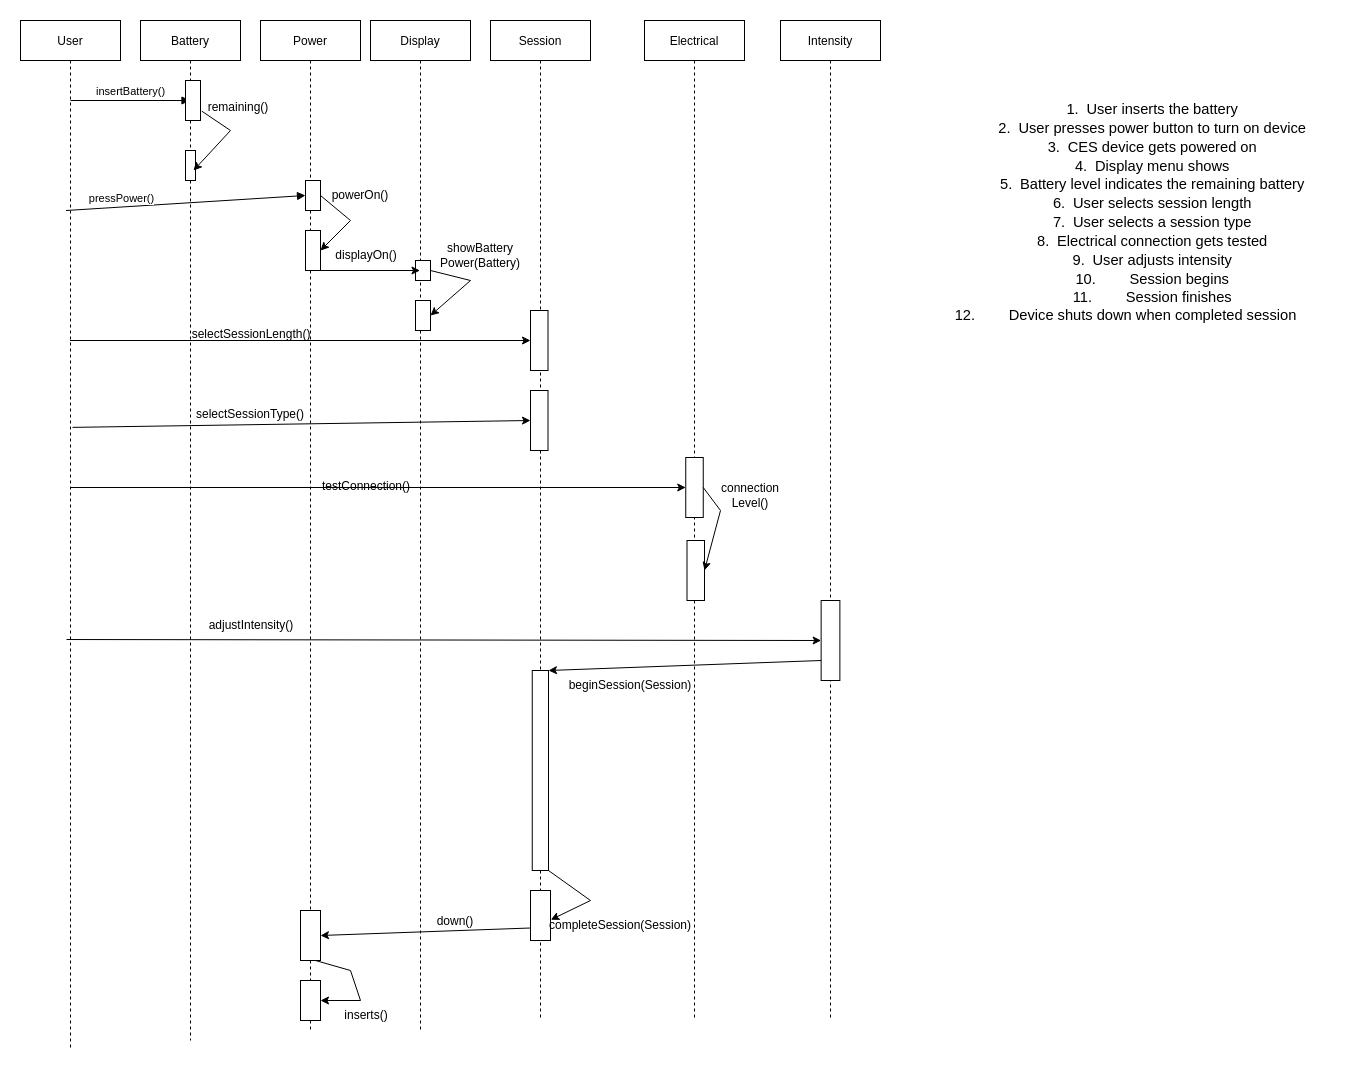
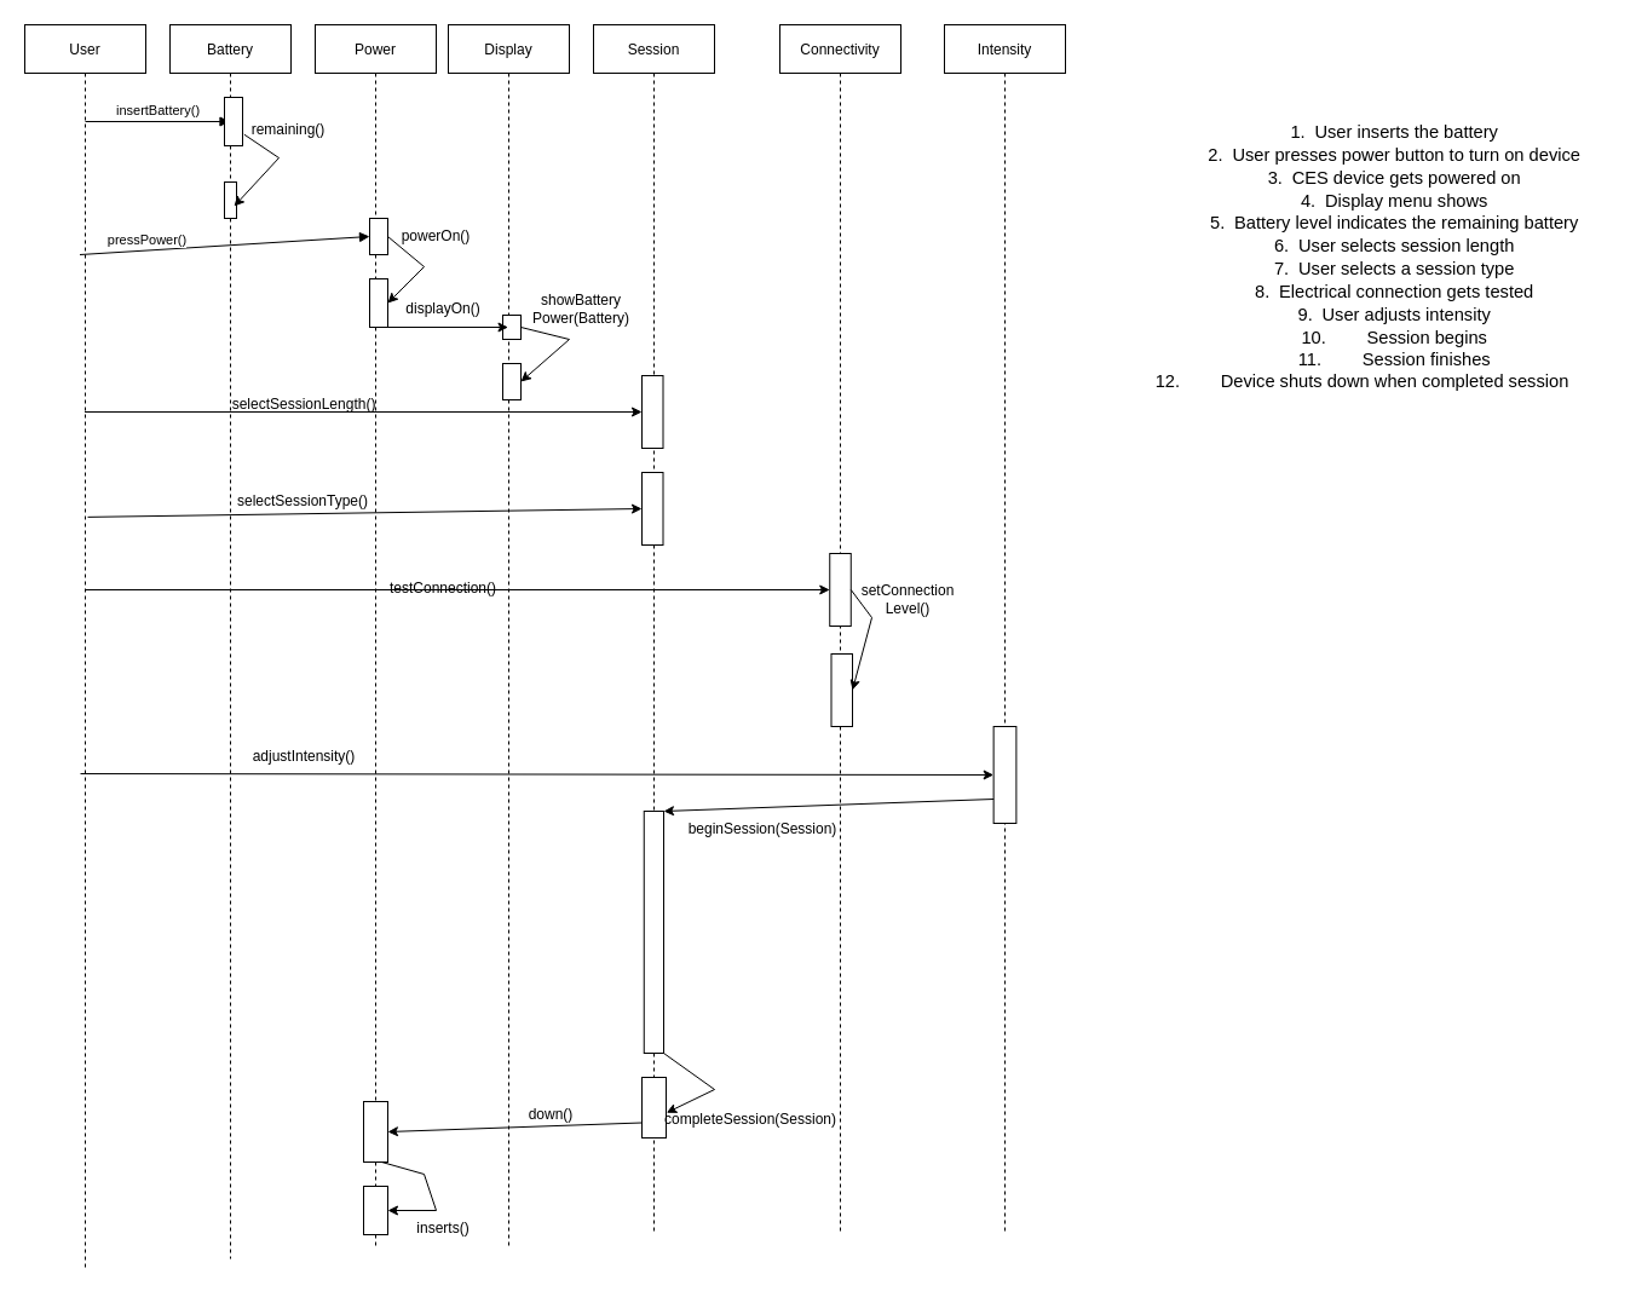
- <mxCell id="31" value="Electrical" style="shape=umlLifeline;perimeter=lifelinePerimeter;container=1;collapsible=0;recursiveResize=0;rounded=0;shadow=0;strokeWidth=1;" vertex="1" parent="1"><mxGeometry x="644" y="20" width="100" height="1000" as="geometry" /></mxCell>
+ <mxCell id="31" value="Connectivity" style="shape=umlLifeline;perimeter=lifelinePerimeter;container=1;collapsible=0;recursiveResize=0;rounded=0;shadow=0;strokeWidth=1;" vertex="1" parent="1"><mxGeometry x="644" y="20" width="100" height="1000" as="geometry" /></mxCell>
- <mxCell id="37" value="connection&lt;br&gt;Level()" style="text;html=1;strokeColor=none;fillColor=none;align=center;verticalAlign=middle;whiteSpace=wrap;rounded=0;" vertex="1" parent="1"><mxGeometry x="720" y="480" width="60" height="30" as="geometry" /></mxCell>
+ <mxCell id="37" value="setConnection&lt;br&gt;Level()" style="text;html=1;strokeColor=none;fillColor=none;align=center;verticalAlign=middle;whiteSpace=wrap;rounded=0;" vertex="1" parent="1"><mxGeometry x="720" y="480" width="60" height="30" as="geometry" /></mxCell>
